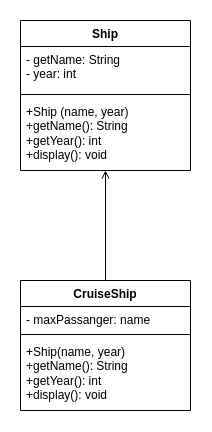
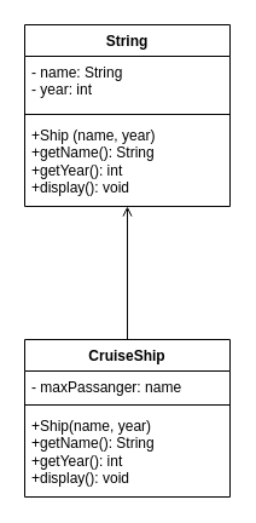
- <mxCell id="2" value="Ship" style="swimlane;fontStyle=1;align=center;verticalAlign=top;childLayout=stackLayout;horizontal=1;startSize=26;horizontalStack=0;resizeParent=1;resizeParentMax=0;resizeLast=0;collapsible=1;marginBottom=0;whiteSpace=wrap;html=1;" vertex="1" parent="1"><mxGeometry x="20" y="20" width="170" height="150" as="geometry" /></mxCell>
+ <mxCell id="2" value="String" style="swimlane;fontStyle=1;align=center;verticalAlign=top;childLayout=stackLayout;horizontal=1;startSize=26;horizontalStack=0;resizeParent=1;resizeParentMax=0;resizeLast=0;collapsible=1;marginBottom=0;whiteSpace=wrap;html=1;" vertex="1" parent="1"><mxGeometry x="20" y="20" width="170" height="150" as="geometry" /></mxCell>
- <mxCell id="3" value="&lt;div&gt;- getName: String&lt;/div&gt;&lt;div&gt;- year: int&lt;/div&gt;&lt;div&gt;&lt;br&gt;&lt;/div&gt;" style="text;strokeColor=none;fillColor=none;align=left;verticalAlign=top;spacingLeft=4;spacingRight=4;overflow=hidden;rotatable=0;points=[[0,0.5],[1,0.5]];portConstraint=eastwest;whiteSpace=wrap;html=1;" vertex="1" parent="2"><mxGeometry y="26" width="170" height="44" as="geometry" /></mxCell>
+ <mxCell id="3" value="&lt;div&gt;- name: String&lt;/div&gt;&lt;div&gt;- year: int&lt;/div&gt;&lt;div&gt;&lt;br&gt;&lt;/div&gt;" style="text;strokeColor=none;fillColor=none;align=left;verticalAlign=top;spacingLeft=4;spacingRight=4;overflow=hidden;rotatable=0;points=[[0,0.5],[1,0.5]];portConstraint=eastwest;whiteSpace=wrap;html=1;" vertex="1" parent="2"><mxGeometry y="26" width="170" height="44" as="geometry" /></mxCell>
